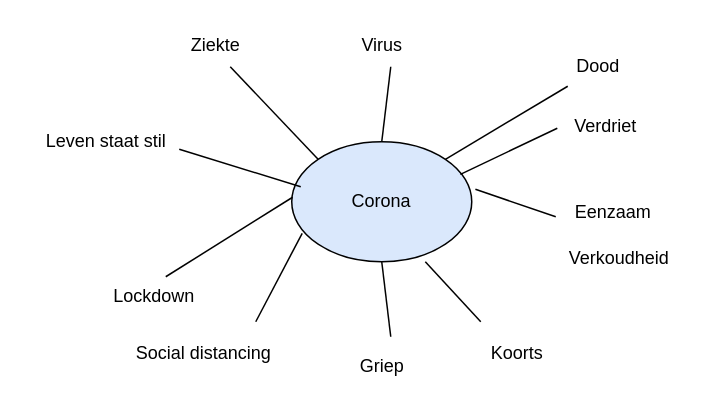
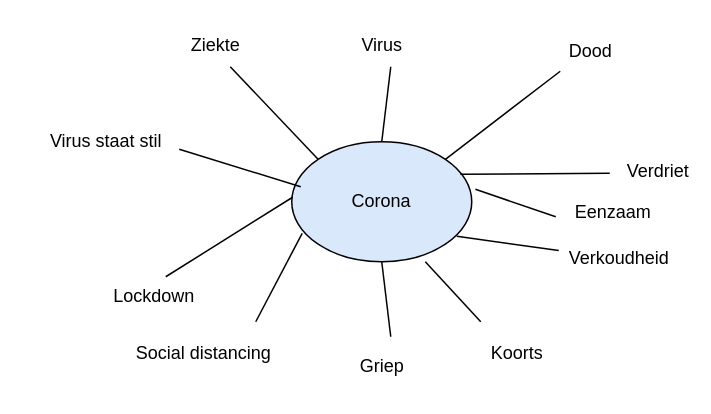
- <mxCell id="5" value="Dood" style="text;html=1;align=center;verticalAlign=middle;resizable=0;points=[];autosize=1;" vertex="1" parent="1"><mxGeometry x="378" y="34" width="40" height="20" as="geometry" /></mxCell>
+ <mxCell id="5" value="Dood" style="text;html=1;align=center;verticalAlign=middle;resizable=0;points=[];autosize=1;" vertex="1" parent="1"><mxGeometry x="373" y="24" width="40" height="20" as="geometry" /></mxCell>
- <mxCell id="6" value="Verdriet&lt;br&gt;" style="text;html=1;align=center;verticalAlign=middle;resizable=0;points=[];autosize=1;" vertex="1" parent="1"><mxGeometry x="373" y="74" width="60" height="20" as="geometry" /></mxCell>
+ <mxCell id="6" value="Verdriet&lt;br&gt;" style="text;html=1;align=center;verticalAlign=middle;resizable=0;points=[];autosize=1;" vertex="1" parent="1"><mxGeometry x="408" y="104" width="60" height="20" as="geometry" /></mxCell>
- <mxCell id="13" value="Leven staat stil" style="text;html=1;align=center;verticalAlign=middle;resizable=0;points=[];autosize=1;" vertex="1" parent="1"><mxGeometry x="20" y="84" width="100" height="20" as="geometry" /></mxCell>
+ <mxCell id="13" value="Virus staat stil" style="text;html=1;align=center;verticalAlign=middle;resizable=0;points=[];autosize=1;" vertex="1" parent="1"><mxGeometry x="20" y="84" width="100" height="20" as="geometry" /></mxCell>
+ <mxCell id="20" value="" style="endArrow=none;html=1;exitX=0.917;exitY=0.788;exitDx=0;exitDy=0;exitPerimeter=0;" edge="1" parent="1" source="2" target="8"><mxGeometry width="50" height="50" relative="1" as="geometry"><mxPoint x="326.426" y="135.716" as="sourcePoint" /><mxPoint x="403" y="77" as="targetPoint" /></mxGeometry></mxCell>
